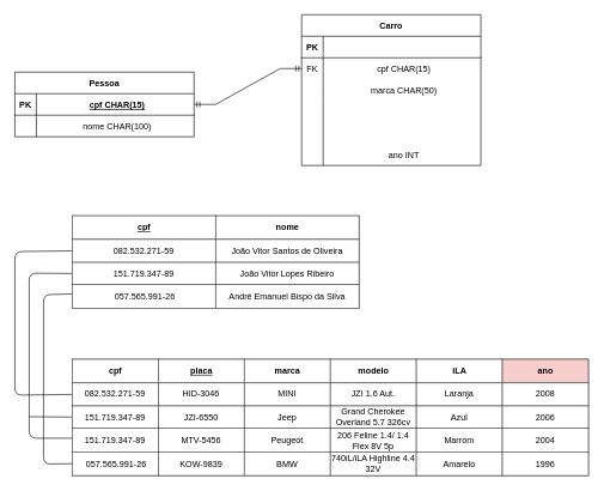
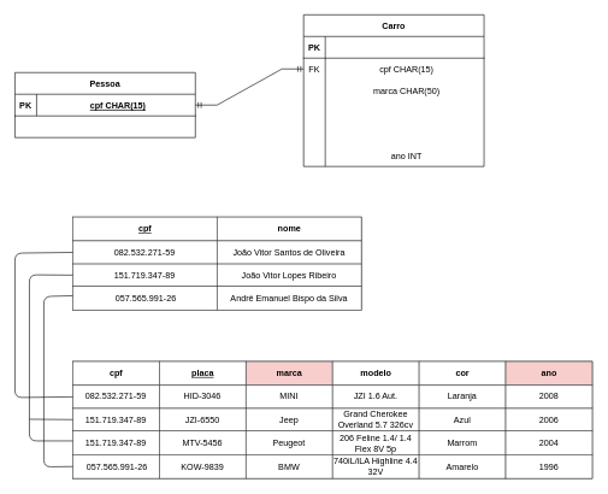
- <mxCell id="24" value="nome CHAR(100)" style="shape=partialRectangle;overflow=hidden;connectable=0;fillColor=none;top=0;left=0;bottom=0;right=0;align=center;spacingLeft=6;" parent="22" vertex="1"><mxGeometry x="30" width="220" height="30" as="geometry"><mxRectangle width="220" height="30" as="alternateBounds" /></mxGeometry></mxCell>
- <mxCell id="43" value="&lt;font color=&quot;#000000&quot;&gt;marca&lt;/font&gt;" style="connectable=0;recursiveResize=0;strokeColor=inherit;fillColor=#FFFFFF;align=center;fontStyle=1;fontColor=#FFFFFF;html=1;" parent="40" vertex="1"><mxGeometry x="240" width="120" height="33" as="geometry"><mxRectangle width="120" height="33" as="alternateBounds" /></mxGeometry></mxCell>
+ <mxCell id="43" value="&lt;font color=&quot;#000000&quot;&gt;marca&lt;/font&gt;" style="connectable=0;recursiveResize=0;strokeColor=inherit;fillColor=#f8cecc;align=center;fontStyle=1;fontColor=#FFFFFF;html=1;" parent="40" vertex="1"><mxGeometry x="240" width="120" height="33" as="geometry"><mxRectangle width="120" height="33" as="alternateBounds" /></mxGeometry></mxCell>
- <mxCell id="45" value="&lt;font color=&quot;#000000&quot;&gt;iLA&lt;/font&gt;" style="connectable=0;recursiveResize=0;strokeColor=inherit;fillColor=#FFFFFF;align=center;fontStyle=1;fontColor=#FFFFFF;html=1;" parent="40" vertex="1"><mxGeometry x="480" width="120" height="33" as="geometry"><mxRectangle width="120" height="33" as="alternateBounds" /></mxGeometry></mxCell>
+ <mxCell id="45" value="&lt;font color=&quot;#000000&quot;&gt;cor&lt;/font&gt;" style="connectable=0;recursiveResize=0;strokeColor=inherit;fillColor=#FFFFFF;align=center;fontStyle=1;fontColor=#FFFFFF;html=1;" parent="40" vertex="1"><mxGeometry x="480" width="120" height="33" as="geometry"><mxRectangle width="120" height="33" as="alternateBounds" /></mxGeometry></mxCell>
